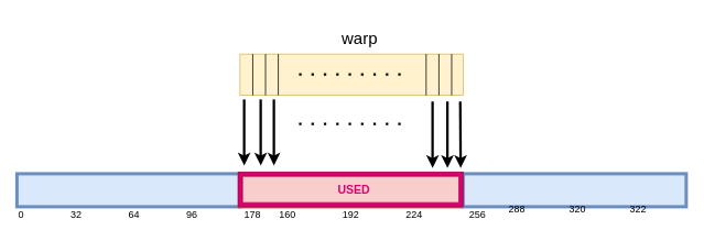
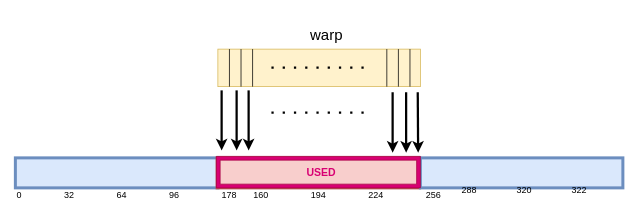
- <mxCell id="19" value="&lt;div align=&quot;left&quot;&gt;&amp;nbsp;&amp;nbsp;&amp;nbsp;&amp;nbsp;&amp;nbsp;&amp;nbsp;&amp;nbsp;&amp;nbsp;&amp;nbsp;&amp;nbsp;&amp;nbsp;&amp;nbsp;&amp;nbsp;&amp;nbsp;&amp;nbsp;&amp;nbsp; 160 &amp;nbsp;&amp;nbsp;&amp;nbsp;&amp;nbsp;&amp;nbsp;&amp;nbsp;&amp;nbsp;&amp;nbsp;&amp;nbsp;&amp;nbsp;&amp;nbsp;&amp;nbsp;&amp;nbsp;&amp;nbsp;&amp;nbsp; 192 &amp;nbsp;&amp;nbsp;&amp;nbsp;&amp;nbsp;&amp;nbsp;&amp;nbsp;&amp;nbsp;&amp;nbsp;&amp;nbsp;&amp;nbsp;&amp;nbsp;&amp;nbsp;&amp;nbsp;&amp;nbsp;&amp;nbsp; 224 &amp;nbsp;&amp;nbsp;&amp;nbsp;&amp;nbsp;&amp;nbsp;&amp;nbsp;&amp;nbsp;&amp;nbsp;&amp;nbsp;&amp;nbsp;&amp;nbsp;&amp;nbsp;&amp;nbsp;&amp;nbsp;&amp;nbsp; 256&lt;br&gt;&lt;/div&gt;" style="text;html=1;strokeColor=none;fillColor=none;align=left;verticalAlign=middle;whiteSpace=wrap;rounded=0;" parent="1" vertex="1"><mxGeometry x="278.5" y="250" width="313" height="20" as="geometry" /></mxCell>
+ <mxCell id="19" value="&lt;div align=&quot;left&quot;&gt;&amp;nbsp;&amp;nbsp;&amp;nbsp;&amp;nbsp;&amp;nbsp;&amp;nbsp;&amp;nbsp;&amp;nbsp;&amp;nbsp;&amp;nbsp;&amp;nbsp;&amp;nbsp;&amp;nbsp;&amp;nbsp;&amp;nbsp;&amp;nbsp; 160 &amp;nbsp;&amp;nbsp;&amp;nbsp;&amp;nbsp;&amp;nbsp;&amp;nbsp;&amp;nbsp;&amp;nbsp;&amp;nbsp;&amp;nbsp;&amp;nbsp;&amp;nbsp;&amp;nbsp;&amp;nbsp;&amp;nbsp; 194 &amp;nbsp;&amp;nbsp;&amp;nbsp;&amp;nbsp;&amp;nbsp;&amp;nbsp;&amp;nbsp;&amp;nbsp;&amp;nbsp;&amp;nbsp;&amp;nbsp;&amp;nbsp;&amp;nbsp;&amp;nbsp;&amp;nbsp; 224 &amp;nbsp;&amp;nbsp;&amp;nbsp;&amp;nbsp;&amp;nbsp;&amp;nbsp;&amp;nbsp;&amp;nbsp;&amp;nbsp;&amp;nbsp;&amp;nbsp;&amp;nbsp;&amp;nbsp;&amp;nbsp;&amp;nbsp; 256&lt;br&gt;&lt;/div&gt;" style="text;html=1;strokeColor=none;fillColor=none;align=left;verticalAlign=middle;whiteSpace=wrap;rounded=0;" parent="1" vertex="1"><mxGeometry x="278.5" y="250" width="313" height="20" as="geometry" /></mxCell>
